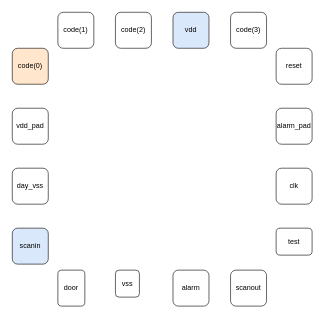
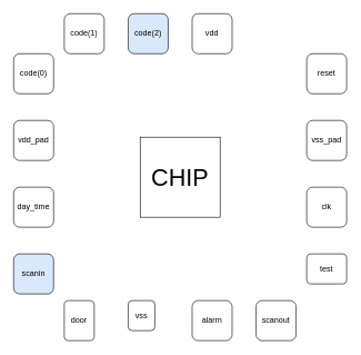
- <mxCell id="4" value="code(2)" style="rounded=1;whiteSpace=wrap;html=1;" vertex="1" parent="1"><mxGeometry x="192" y="20" width="60" height="60" as="geometry" /></mxCell>
+ <mxCell id="4" value="code(2)" style="rounded=1;whiteSpace=wrap;html=1;fillColor=#dae8fc;" vertex="1" parent="1"><mxGeometry x="192" y="20" width="60" height="60" as="geometry" /></mxCell>
- <mxCell id="5" value="vdd" style="rounded=1;whiteSpace=wrap;html=1;fillColor=#dae8fc;" vertex="1" parent="1"><mxGeometry x="288" y="20" width="60" height="60" as="geometry" /></mxCell>
+ <mxCell id="5" value="vdd" style="rounded=1;whiteSpace=wrap;html=1;" vertex="1" parent="1"><mxGeometry x="288" y="20" width="60" height="60" as="geometry" /></mxCell>
- <mxCell id="6" value="code(3)" style="rounded=1;whiteSpace=wrap;html=1;" vertex="1" parent="1"><mxGeometry x="384" y="20" width="60" height="60" as="geometry" /></mxCell>
- <mxCell id="3" value="code(0)" style="rounded=1;whiteSpace=wrap;html=1;fillColor=#ffe6cc;" vertex="1" parent="1"><mxGeometry x="20" y="80" width="60" height="60" as="geometry" /></mxCell>
+ <mxCell id="3" value="code(0)" style="rounded=1;whiteSpace=wrap;html=1;" vertex="1" parent="1"><mxGeometry x="20" y="80" width="60" height="60" as="geometry" /></mxCell>
- <mxCell id="15" value="alarm_pad" style="rounded=1;whiteSpace=wrap;html=1;" vertex="1" parent="1"><mxGeometry x="460" y="180" width="60" height="60" as="geometry" /></mxCell>
+ <mxCell id="15" value="vss_pad" style="rounded=1;whiteSpace=wrap;html=1;" vertex="1" parent="1"><mxGeometry x="460" y="180" width="60" height="60" as="geometry" /></mxCell>
+ <mxCell id="18" value="&lt;font style=&quot;font-size: 36px&quot;&gt;CHIP&lt;/font&gt;" style="rounded=0;whiteSpace=wrap;html=1;" vertex="1" parent="1"><mxGeometry x="210" y="205" width="120" height="120" as="geometry" /></mxCell>
- <mxCell id="8" value="day_vss" style="rounded=1;whiteSpace=wrap;html=1;" vertex="1" parent="1"><mxGeometry x="20" y="280" width="60" height="60" as="geometry" /></mxCell>
+ <mxCell id="8" value="day_time" style="rounded=1;whiteSpace=wrap;html=1;" vertex="1" parent="1"><mxGeometry x="20" y="280" width="60" height="60" as="geometry" /></mxCell>
